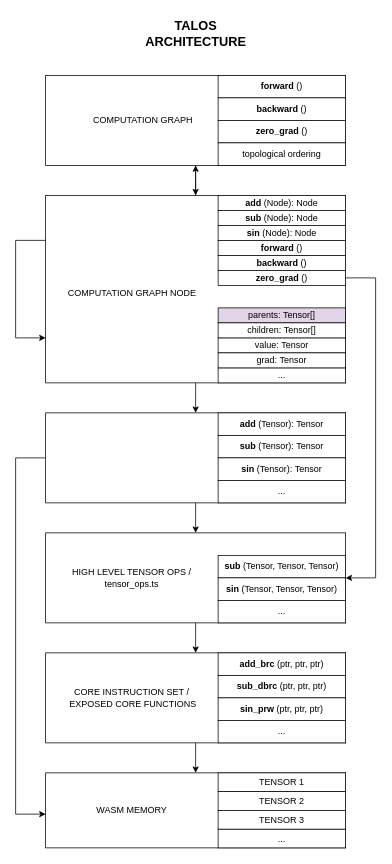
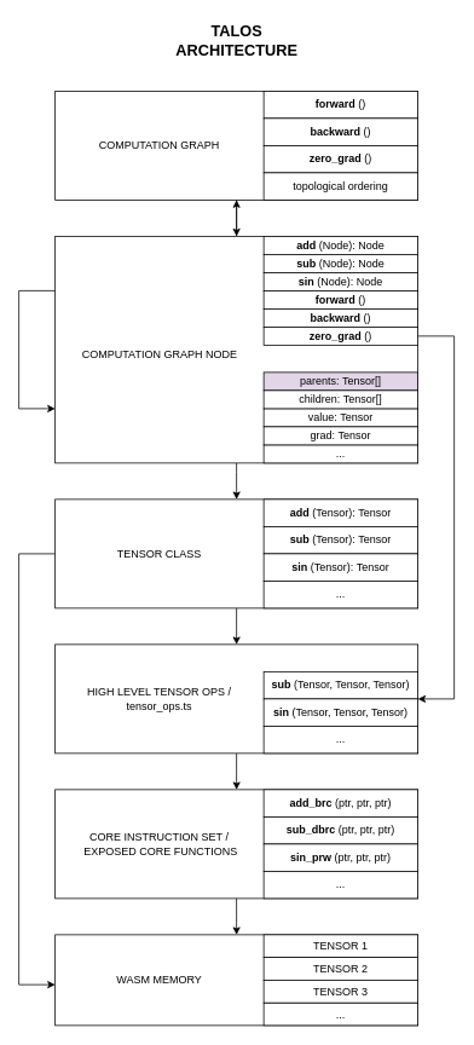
- <mxCell id="41" value="COMPUTATION GRAPH" style="text;html=1;align=center;verticalAlign=middle;whiteSpace=wrap;rounded=0;" vertex="1" parent="1"><mxGeometry x="115" y="145" width="150" height="30" as="geometry" /></mxCell>
+ <mxCell id="41" value="COMPUTATION GRAPH" style="text;html=1;align=center;verticalAlign=middle;whiteSpace=wrap;rounded=0;" vertex="1" parent="1"><mxGeometry x="100" y="145" width="150" height="30" as="geometry" /></mxCell>
+ <mxCell id="32" value="TENSOR CLASS" style="text;html=1;align=center;verticalAlign=middle;whiteSpace=wrap;rounded=0;" vertex="1" parent="1"><mxGeometry x="125" y="595" width="100" height="30" as="geometry" /></mxCell>
